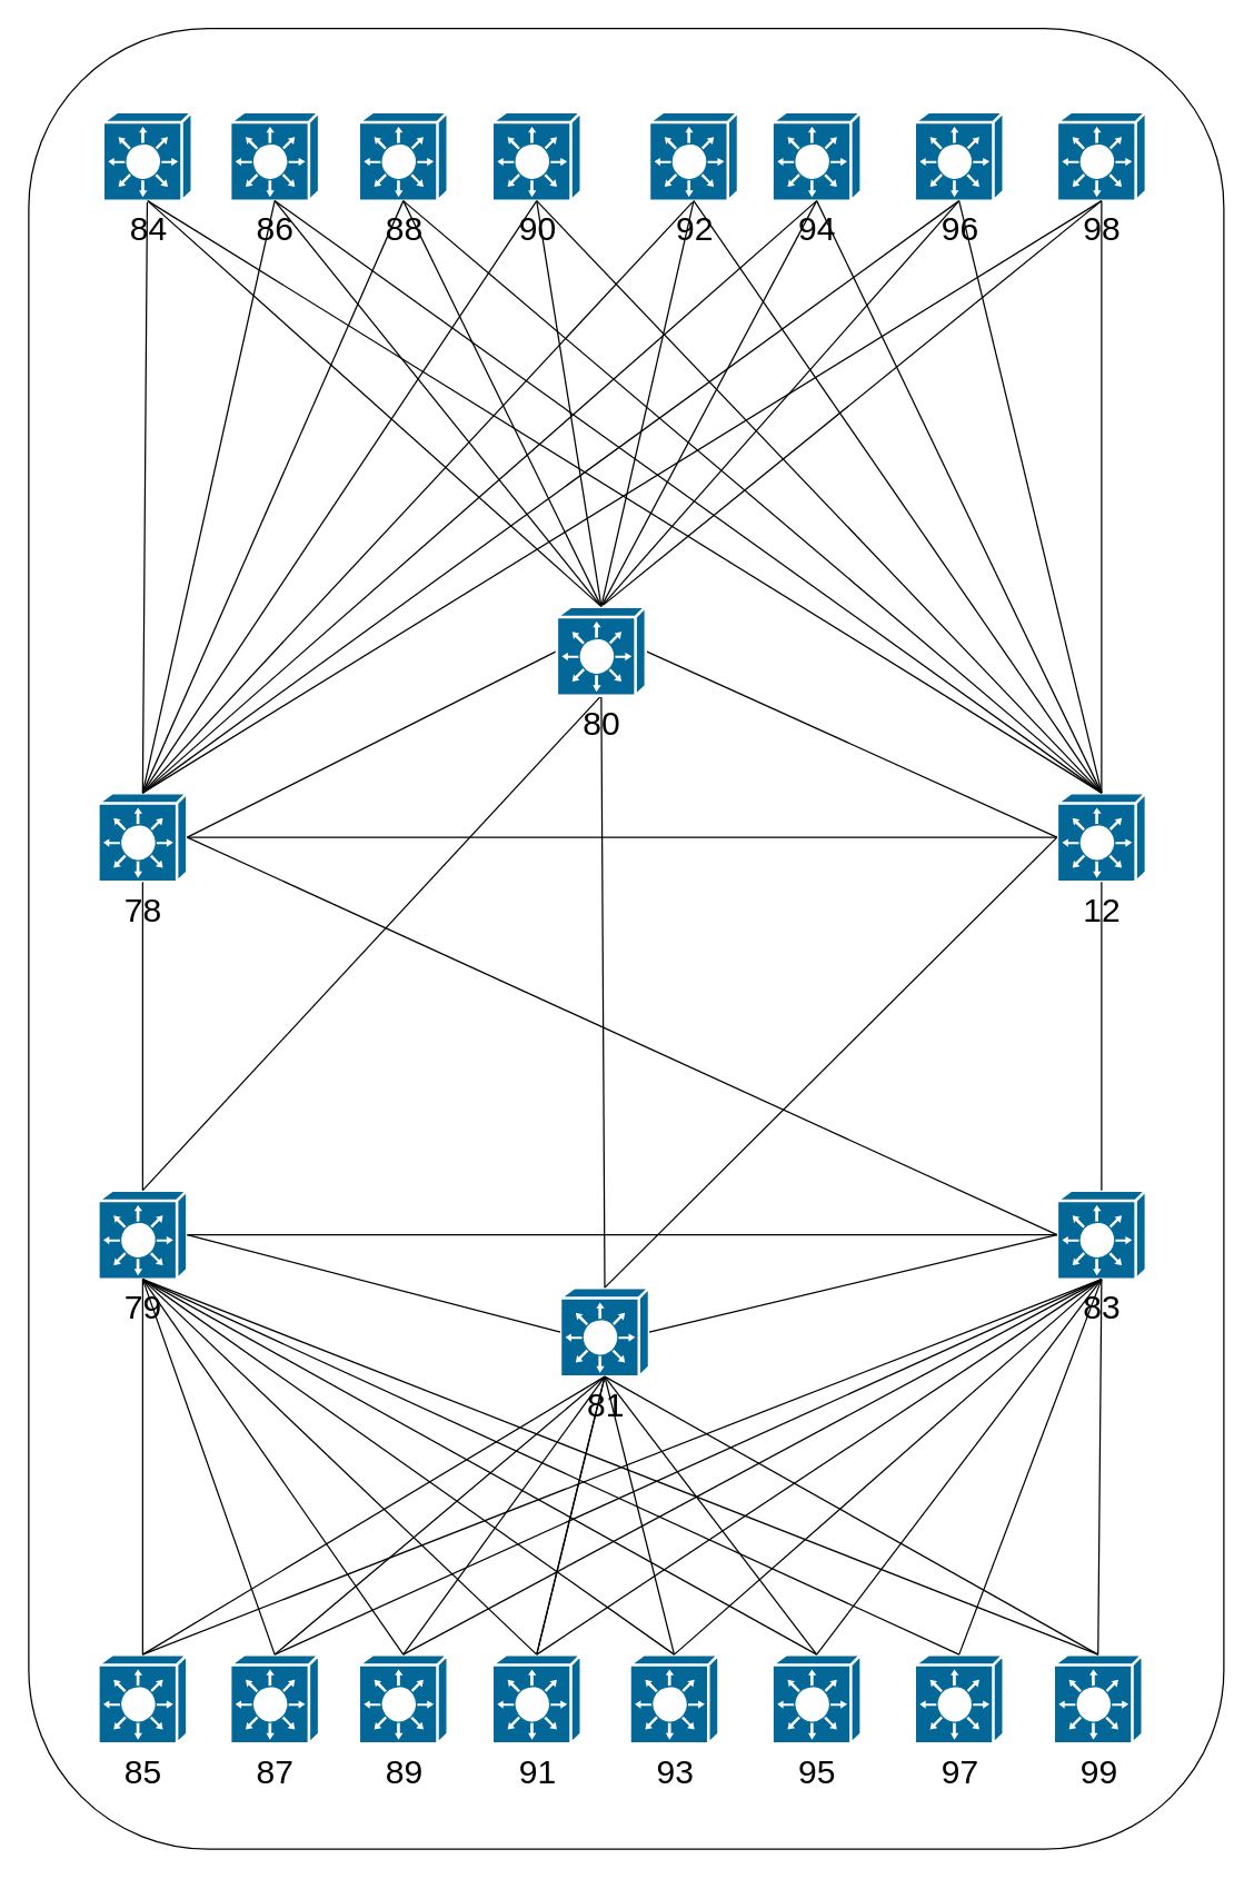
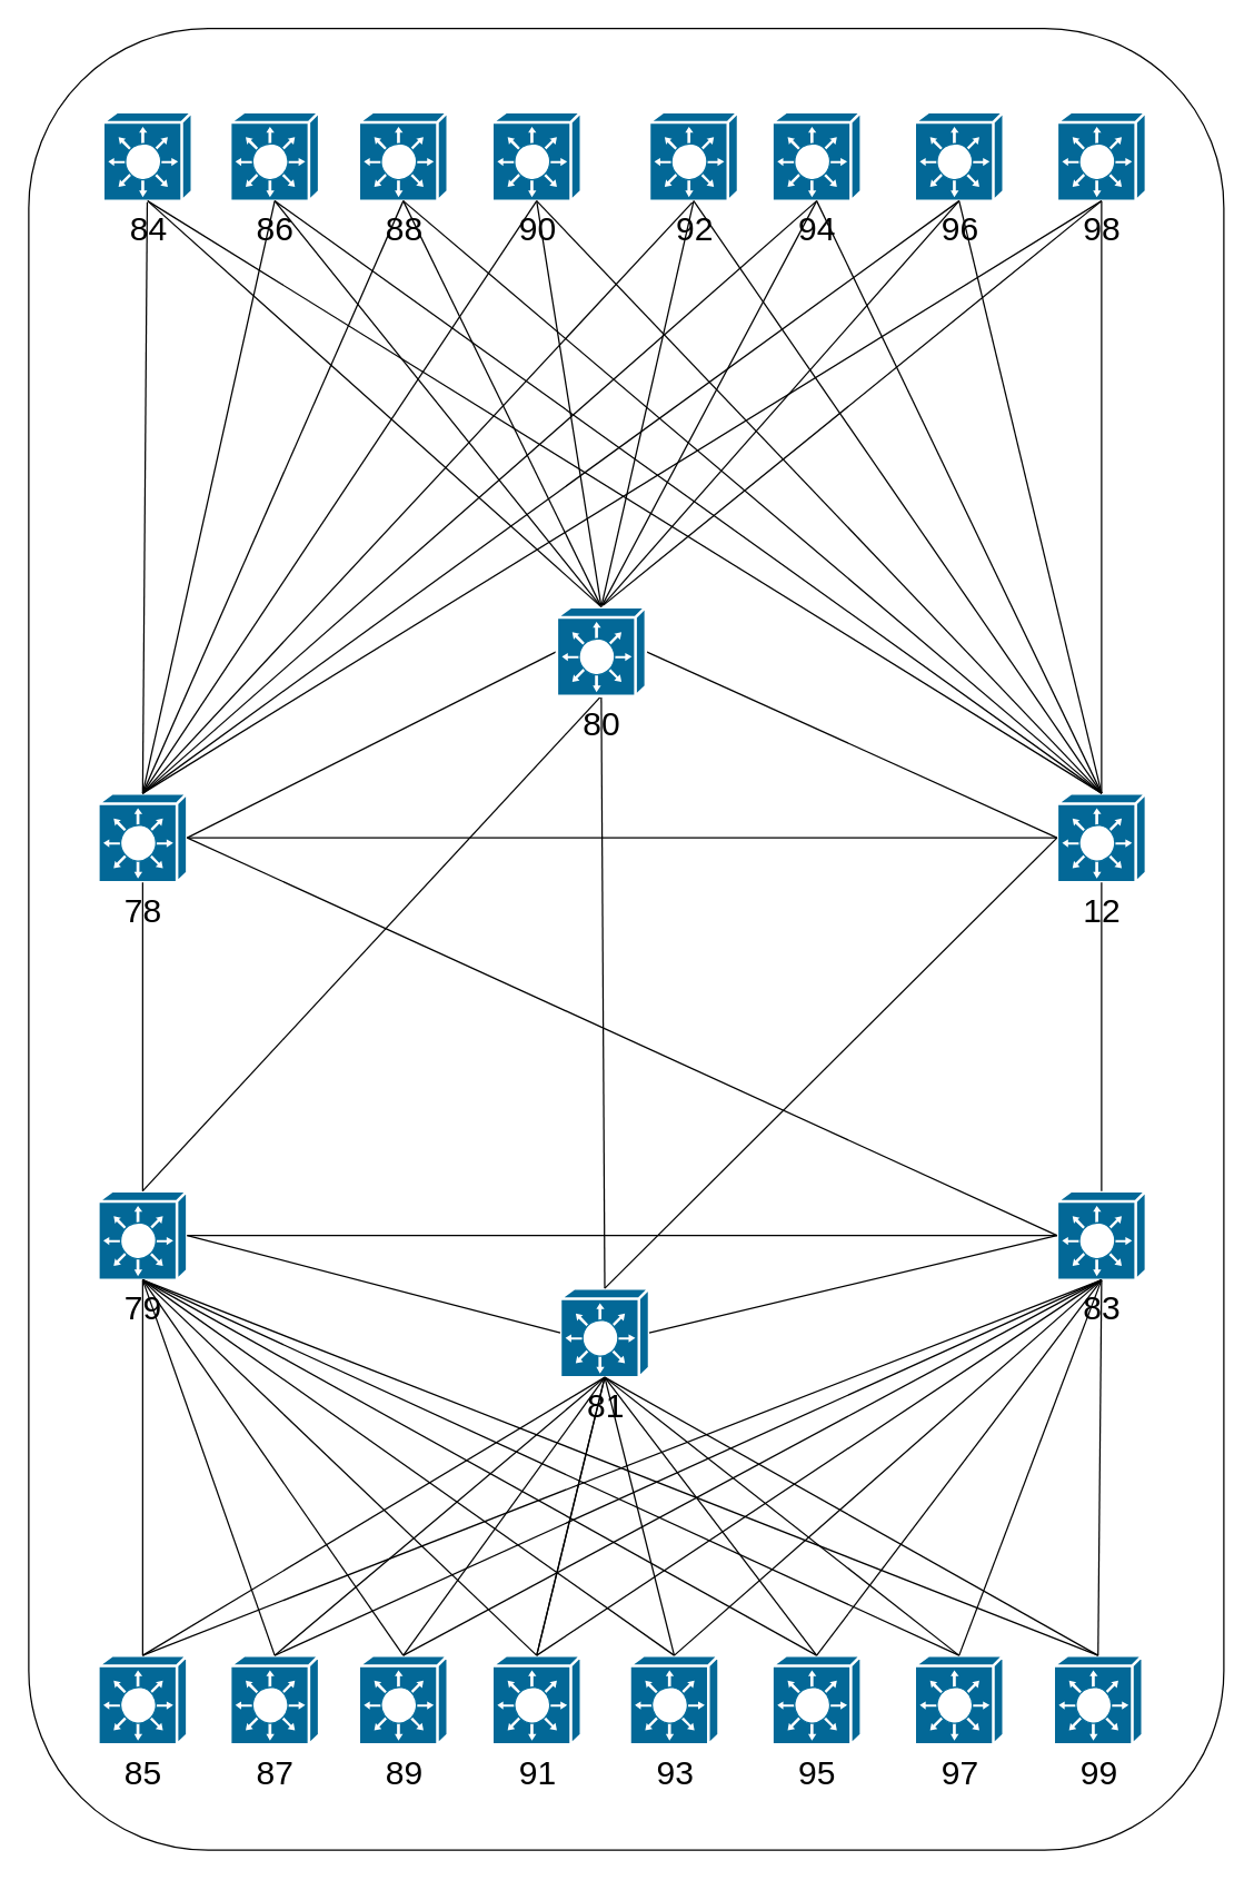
+ <mxCell id="78" value="" style="endArrow=none;html=1;exitX=0.5;exitY=0;exitDx=0;exitDy=0;exitPerimeter=0;entryX=0.5;entryY=1;entryDx=0;entryDy=0;entryPerimeter=0;" parent="1" source="19" target="5" edge="1"><mxGeometry width="50" height="50" relative="1" as="geometry"><mxPoint x="290" y="1296" as="sourcePoint" /><mxPoint x="340" y="1246" as="targetPoint" /></mxGeometry></mxCell>
